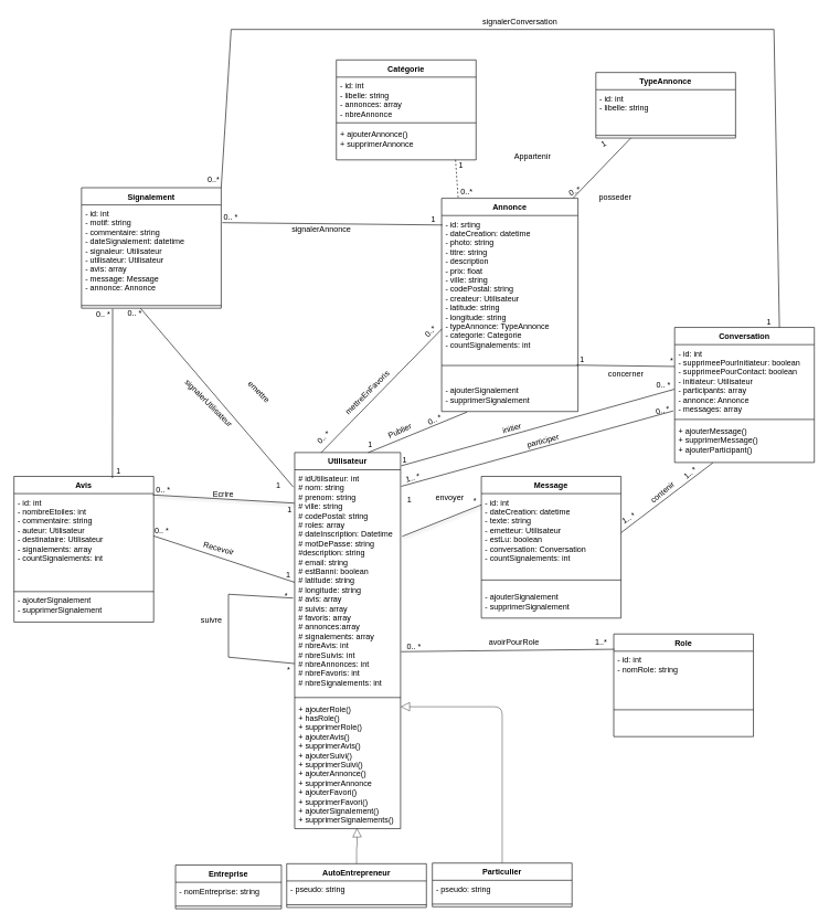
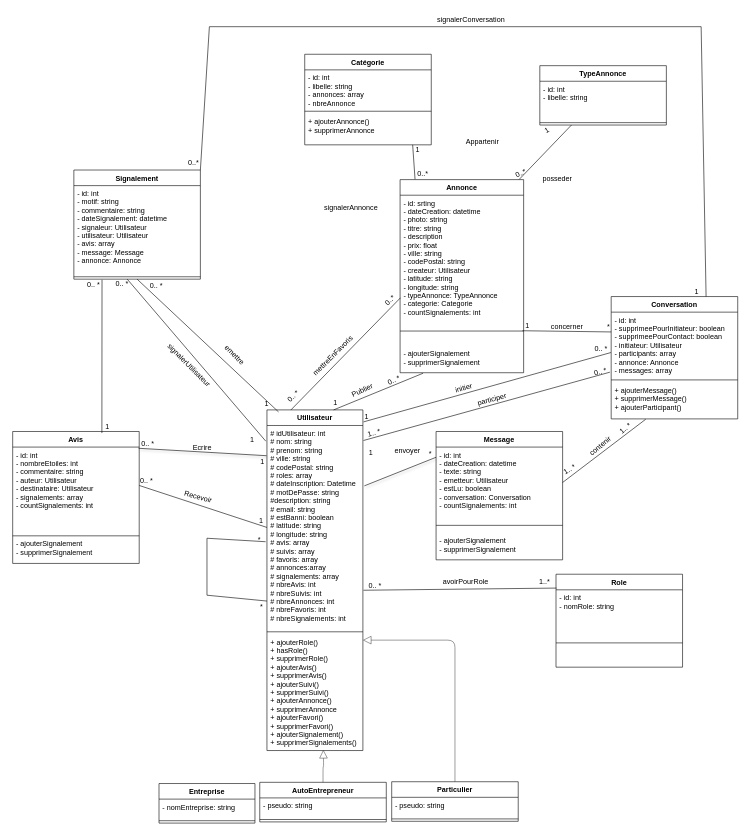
- <mxCell id="61" value="" style="endArrow=none;html=1;rounded=0;strokeColor=#000000;fontColor=#000000;entryX=0.121;entryY=-0.002;entryDx=0;entryDy=0;entryPerimeter=0;exitX=0.853;exitY=1;exitDx=0;exitDy=0;exitPerimeter=0;dashed=1;" parent="1" source="42" target="9" edge="1"><mxGeometry relative="1" as="geometry"><mxPoint x="688" y="276" as="sourcePoint" /><mxPoint x="734" y="315" as="targetPoint" /></mxGeometry></mxCell>
+ <mxCell id="61" value="" style="endArrow=none;html=1;rounded=0;strokeColor=#000000;fontColor=#000000;entryX=0.121;entryY=-0.002;entryDx=0;entryDy=0;entryPerimeter=0;exitX=0.853;exitY=1;exitDx=0;exitDy=0;exitPerimeter=0;" parent="1" source="42" target="9" edge="1"><mxGeometry relative="1" as="geometry"><mxPoint x="688" y="276" as="sourcePoint" /><mxPoint x="734" y="315" as="targetPoint" /></mxGeometry></mxCell>
- <mxCell id="96" value="" style="endArrow=none;html=1;rounded=0;strokeColor=#000000;fontColor=#000000;entryX=0.006;entryY=0.071;entryDx=0;entryDy=0;entryPerimeter=0;exitX=1.008;exitY=0.181;exitDx=0;exitDy=0;exitPerimeter=0;" parent="1" source="34" target="10" edge="1"><mxGeometry relative="1" as="geometry"><mxPoint x="414" y="443" as="sourcePoint" /><mxPoint x="574" y="443" as="targetPoint" /></mxGeometry></mxCell>
- <mxCell id="97" value="0.. *" style="resizable=0;html=1;align=left;verticalAlign=bottom;fontColor=#000000;" parent="96" connectable="0" vertex="1"><mxGeometry x="-1" relative="1" as="geometry" /></mxCell>
- <mxCell id="98" value="1" style="resizable=0;html=1;align=right;verticalAlign=bottom;fontColor=#000000;" parent="96" connectable="0" vertex="1"><mxGeometry x="1" relative="1" as="geometry"><mxPoint x="-11" as="offset" /></mxGeometry></mxCell>
- <mxCell id="99" value="signalerAnnonce" style="text;html=1;align=center;verticalAlign=middle;resizable=0;points=[];autosize=1;strokeColor=none;fillColor=none;fontColor=#000000;" parent="1" vertex="1"><mxGeometry x="430" y="333" width="107" height="26" as="geometry" /></mxCell>
+ <mxCell id="99" value="signalerAnnonce" style="text;html=1;align=center;verticalAlign=middle;resizable=0;points=[];autosize=1;strokeColor=none;fillColor=none;fontColor=#000000;" parent="1" vertex="1"><mxGeometry x="530" y="333" width="107" height="26" as="geometry" /></mxCell>
- <mxCell id="72" value="concerner" style="text;html=1;align=center;verticalAlign=middle;resizable=0;points=[];autosize=1;strokeColor=none;fillColor=none;fontColor=#000000;" parent="1" vertex="1"><mxGeometry x="908" y="551" width="71" height="26" as="geometry" /></mxCell>
+ <mxCell id="72" value="concerner" style="text;html=1;align=center;verticalAlign=middle;resizable=0;points=[];autosize=1;strokeColor=none;fillColor=none;fontColor=#000000;" parent="1" vertex="1"><mxGeometry x="908" y="531" width="71" height="26" as="geometry" /></mxCell>
+ <mxCell id="88" value="" style="endArrow=none;html=1;rounded=0;strokeColor=#000000;fontColor=#000000;entryX=0.121;entryY=0.006;entryDx=0;entryDy=0;entryPerimeter=0;exitX=0.5;exitY=1;exitDx=0;exitDy=0;" parent="1" source="33" target="2" edge="1"><mxGeometry relative="1" as="geometry"><mxPoint x="312.955" y="548.108" as="sourcePoint" /><mxPoint x="406" y="594" as="targetPoint" /></mxGeometry></mxCell>
+ <mxCell id="89" value="0.. *" style="resizable=0;html=1;align=left;verticalAlign=bottom;fontColor=#000000;" parent="88" connectable="0" vertex="1"><mxGeometry x="-1" relative="1" as="geometry"><mxPoint x="19" y="19" as="offset" /></mxGeometry></mxCell>
+ <mxCell id="90" value="1" style="resizable=0;html=1;align=right;verticalAlign=bottom;fontColor=#000000;" parent="88" connectable="0" vertex="1"><mxGeometry x="1" relative="1" as="geometry"><mxPoint x="-16" y="-5" as="offset" /></mxGeometry></mxCell>
- <mxCell id="104" value="suivre" style="text;html=1;align=center;verticalAlign=middle;resizable=0;points=[];autosize=1;strokeColor=none;fillColor=none;fontColor=#000000;" parent="1" vertex="1"><mxGeometry x="293" y="924" width="50" height="26" as="geometry" /></mxCell>
